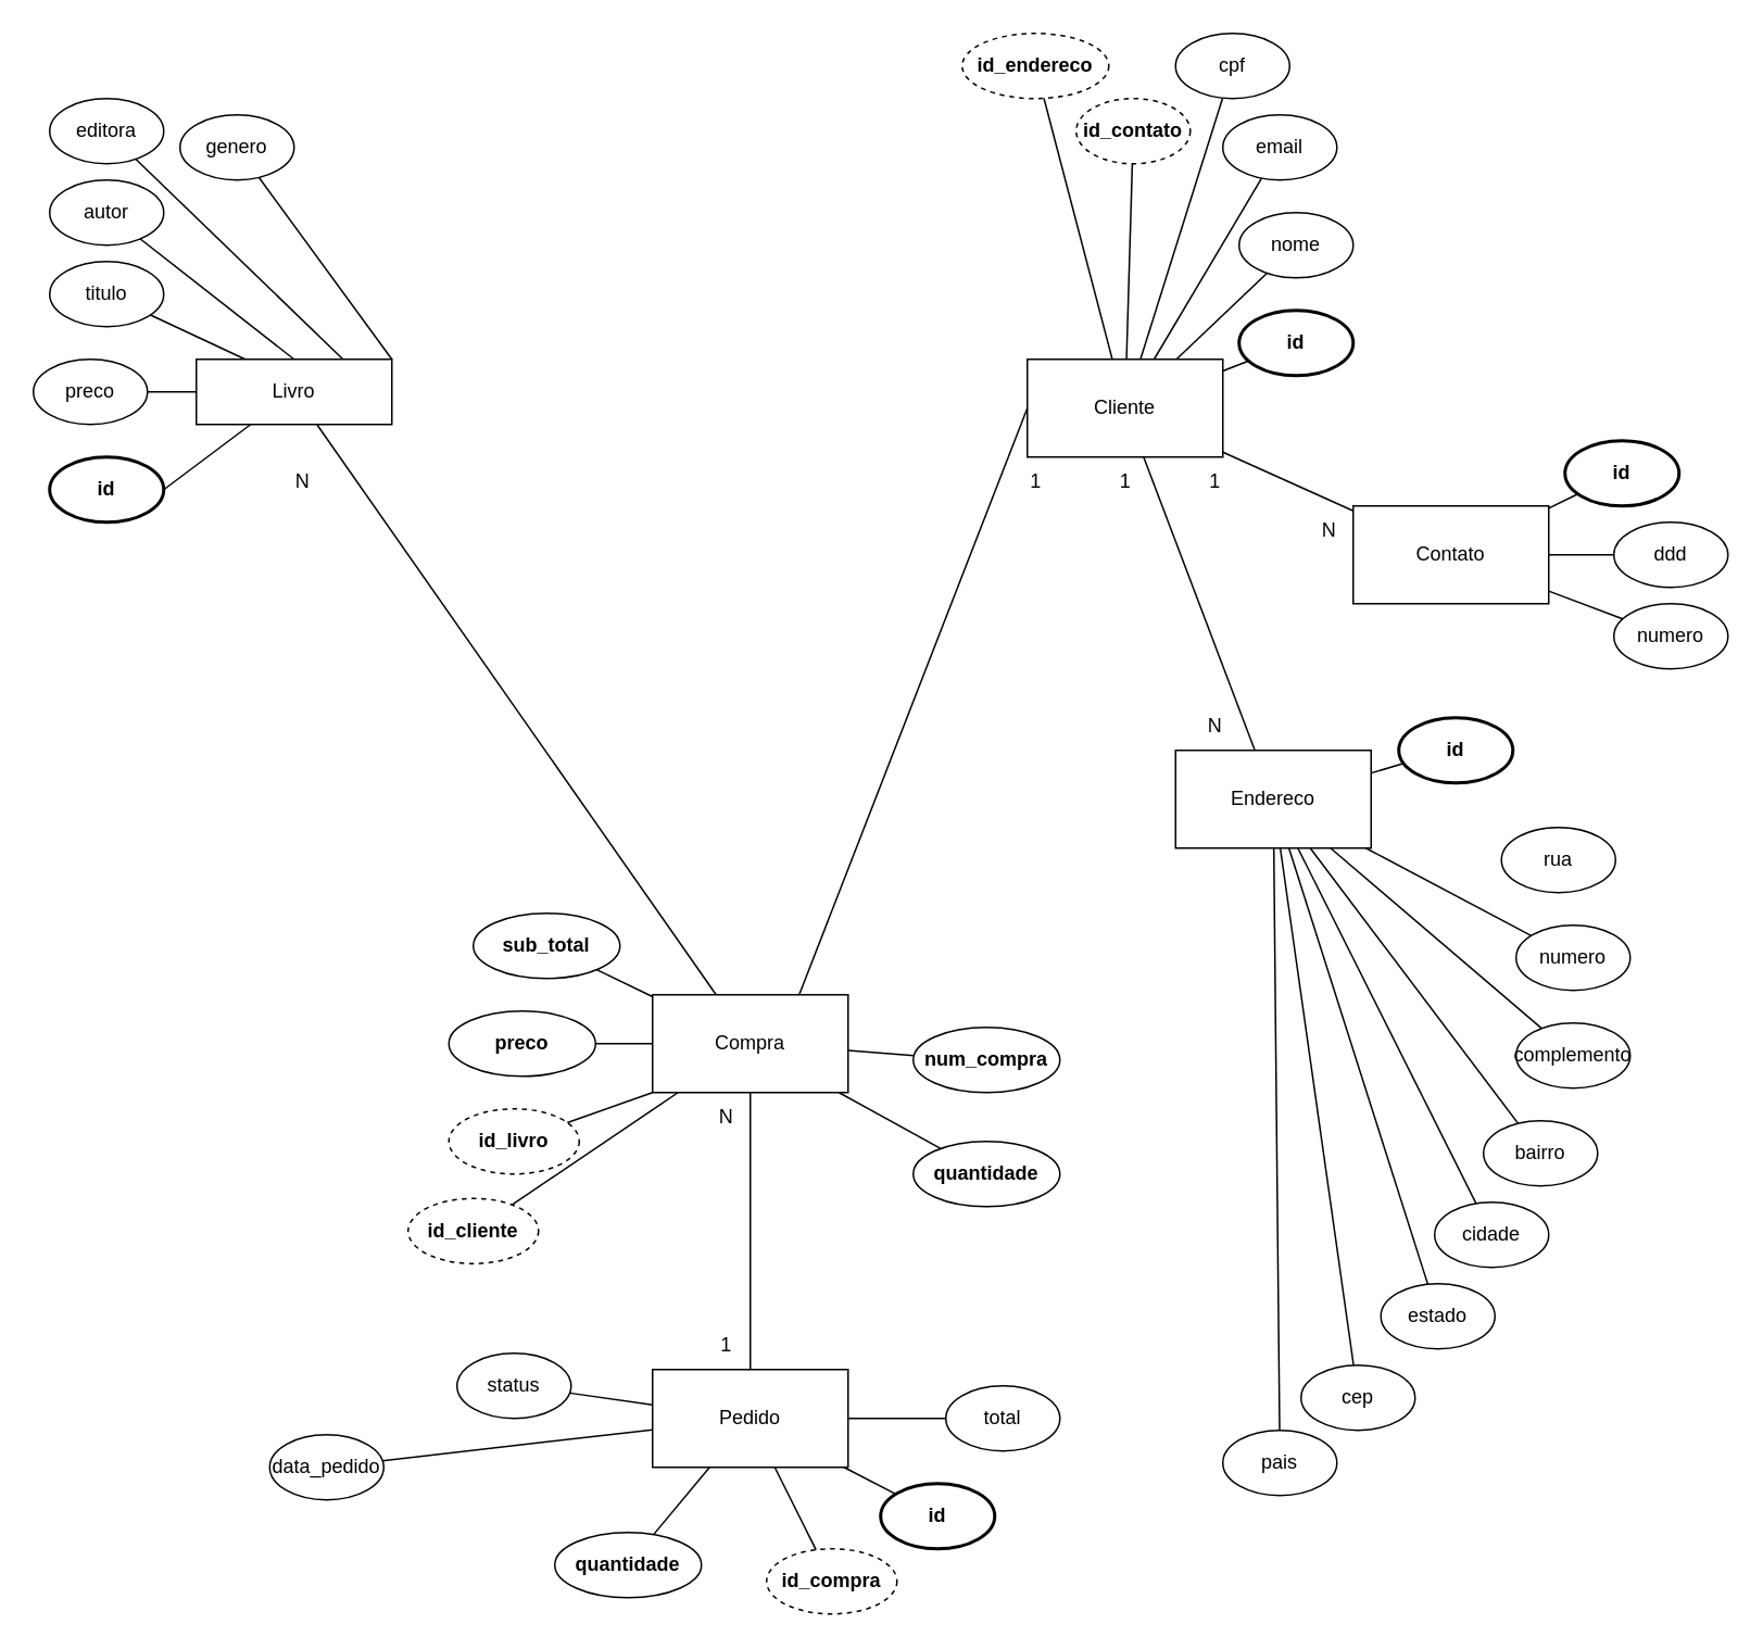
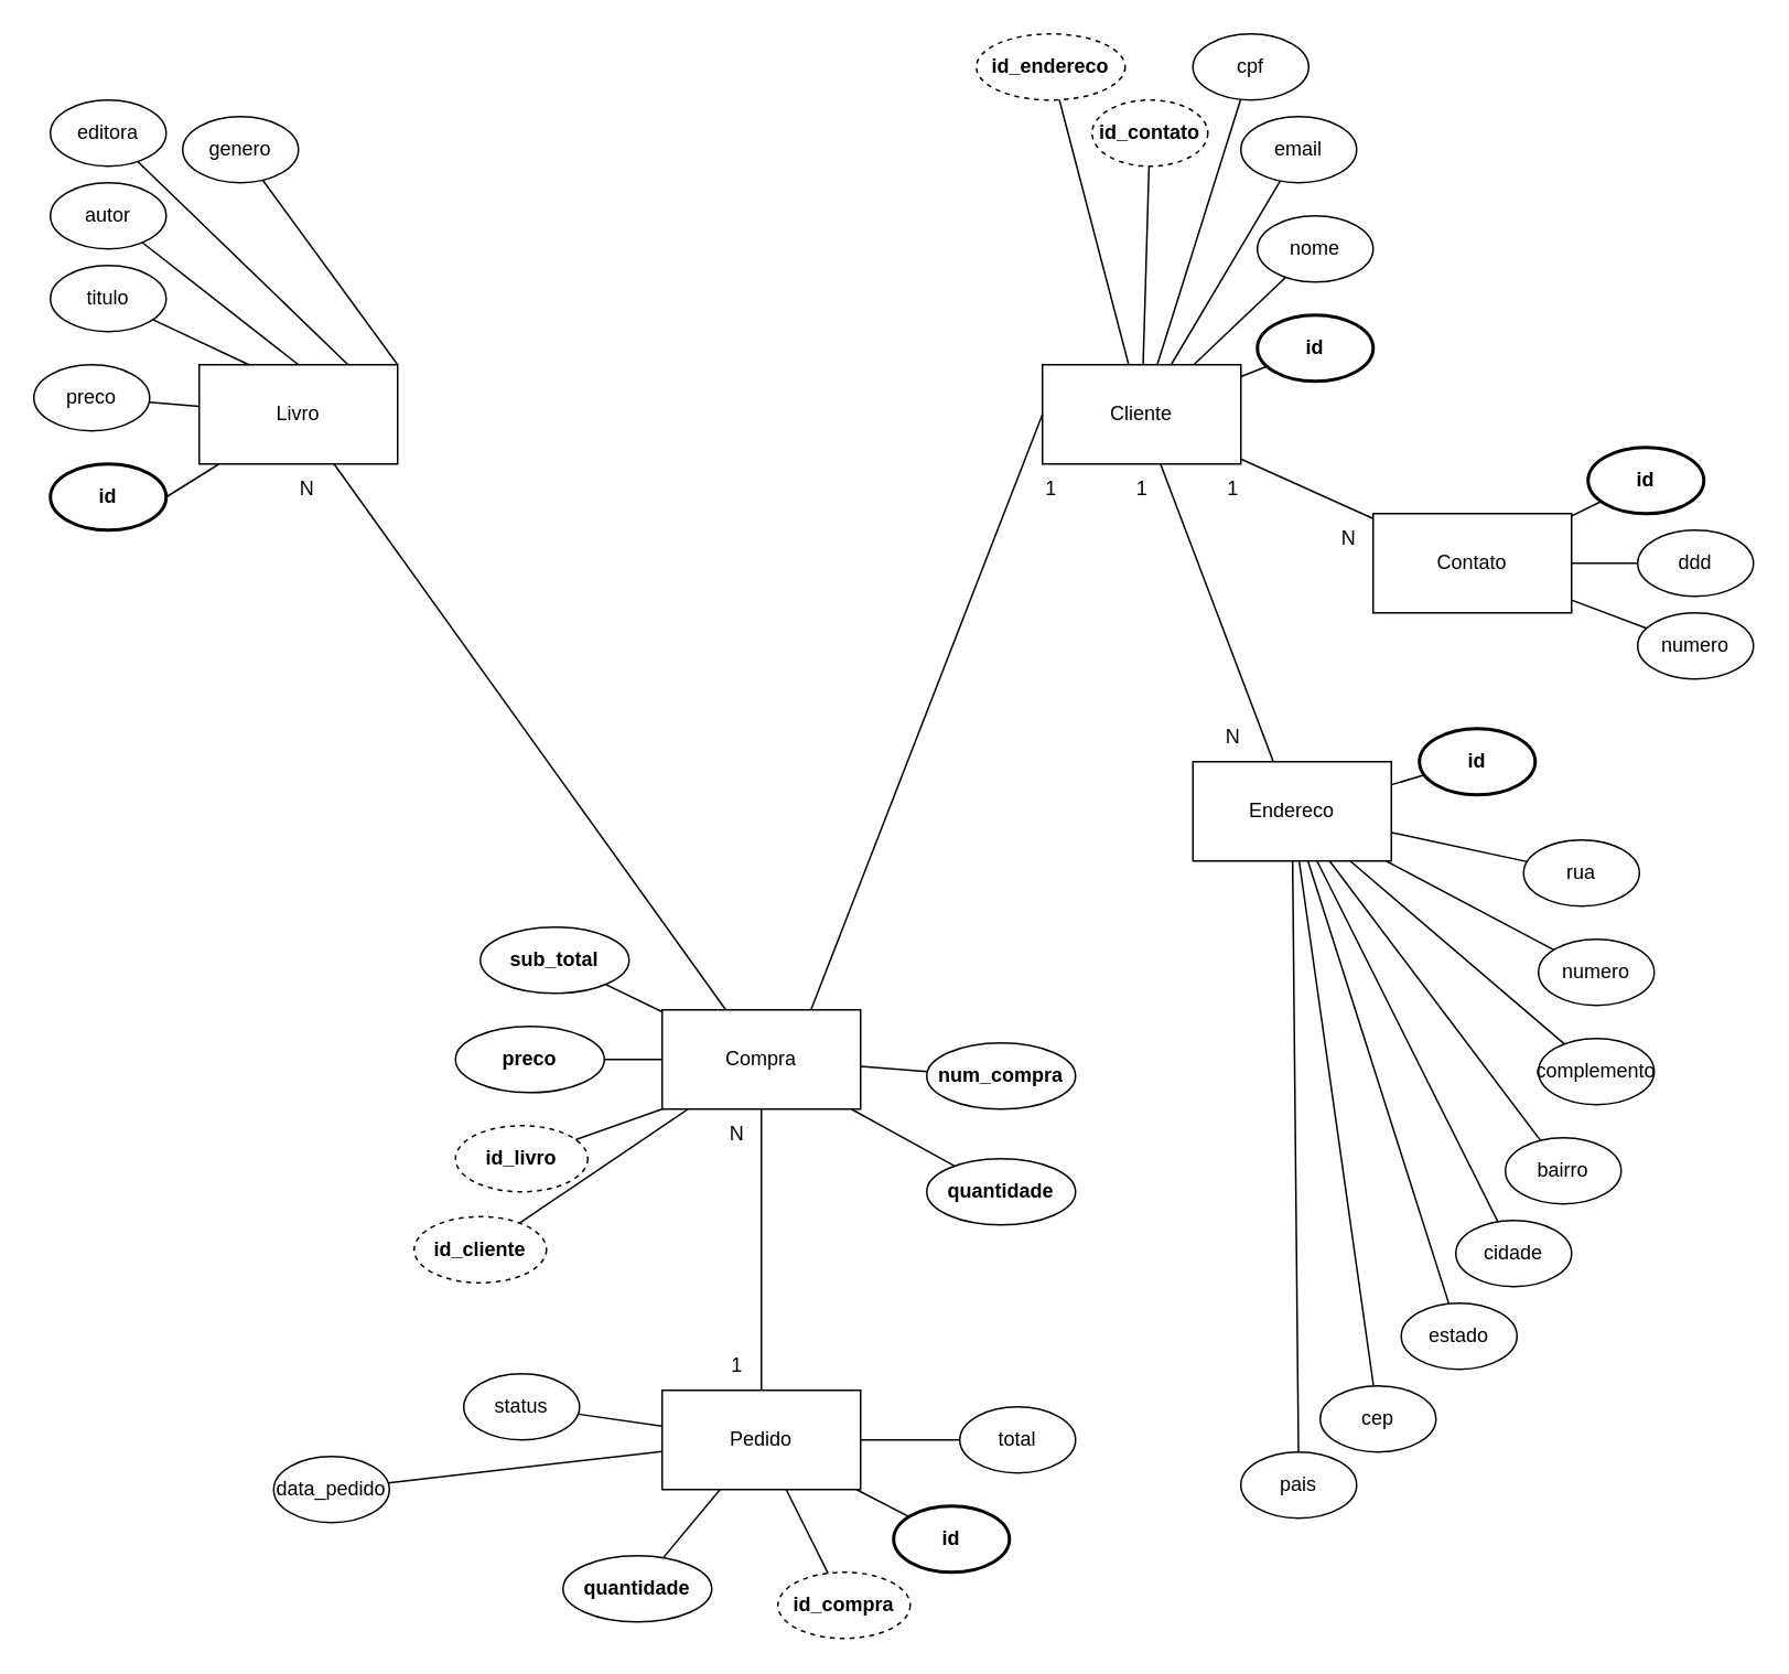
- <mxCell id="2" value="Livro" style="whiteSpace=wrap;html=1;" vertex="1" parent="1"><mxGeometry x="120" y="220" width="120" height="40" as="geometry" /></mxCell>
+ <mxCell id="2" value="Livro" style="whiteSpace=wrap;html=1;" vertex="1" parent="1"><mxGeometry x="120" y="220" width="120" height="60" as="geometry" /></mxCell>
+ <mxCell id="70" value="" style="endArrow=none;html=1;rounded=0;" edge="1" parent="1" source="66" target="63"><mxGeometry width="50" height="50" relative="1" as="geometry"><mxPoint x="895" y="560.27" as="sourcePoint" /><mxPoint x="851" y="482.725" as="targetPoint" /></mxGeometry></mxCell>
